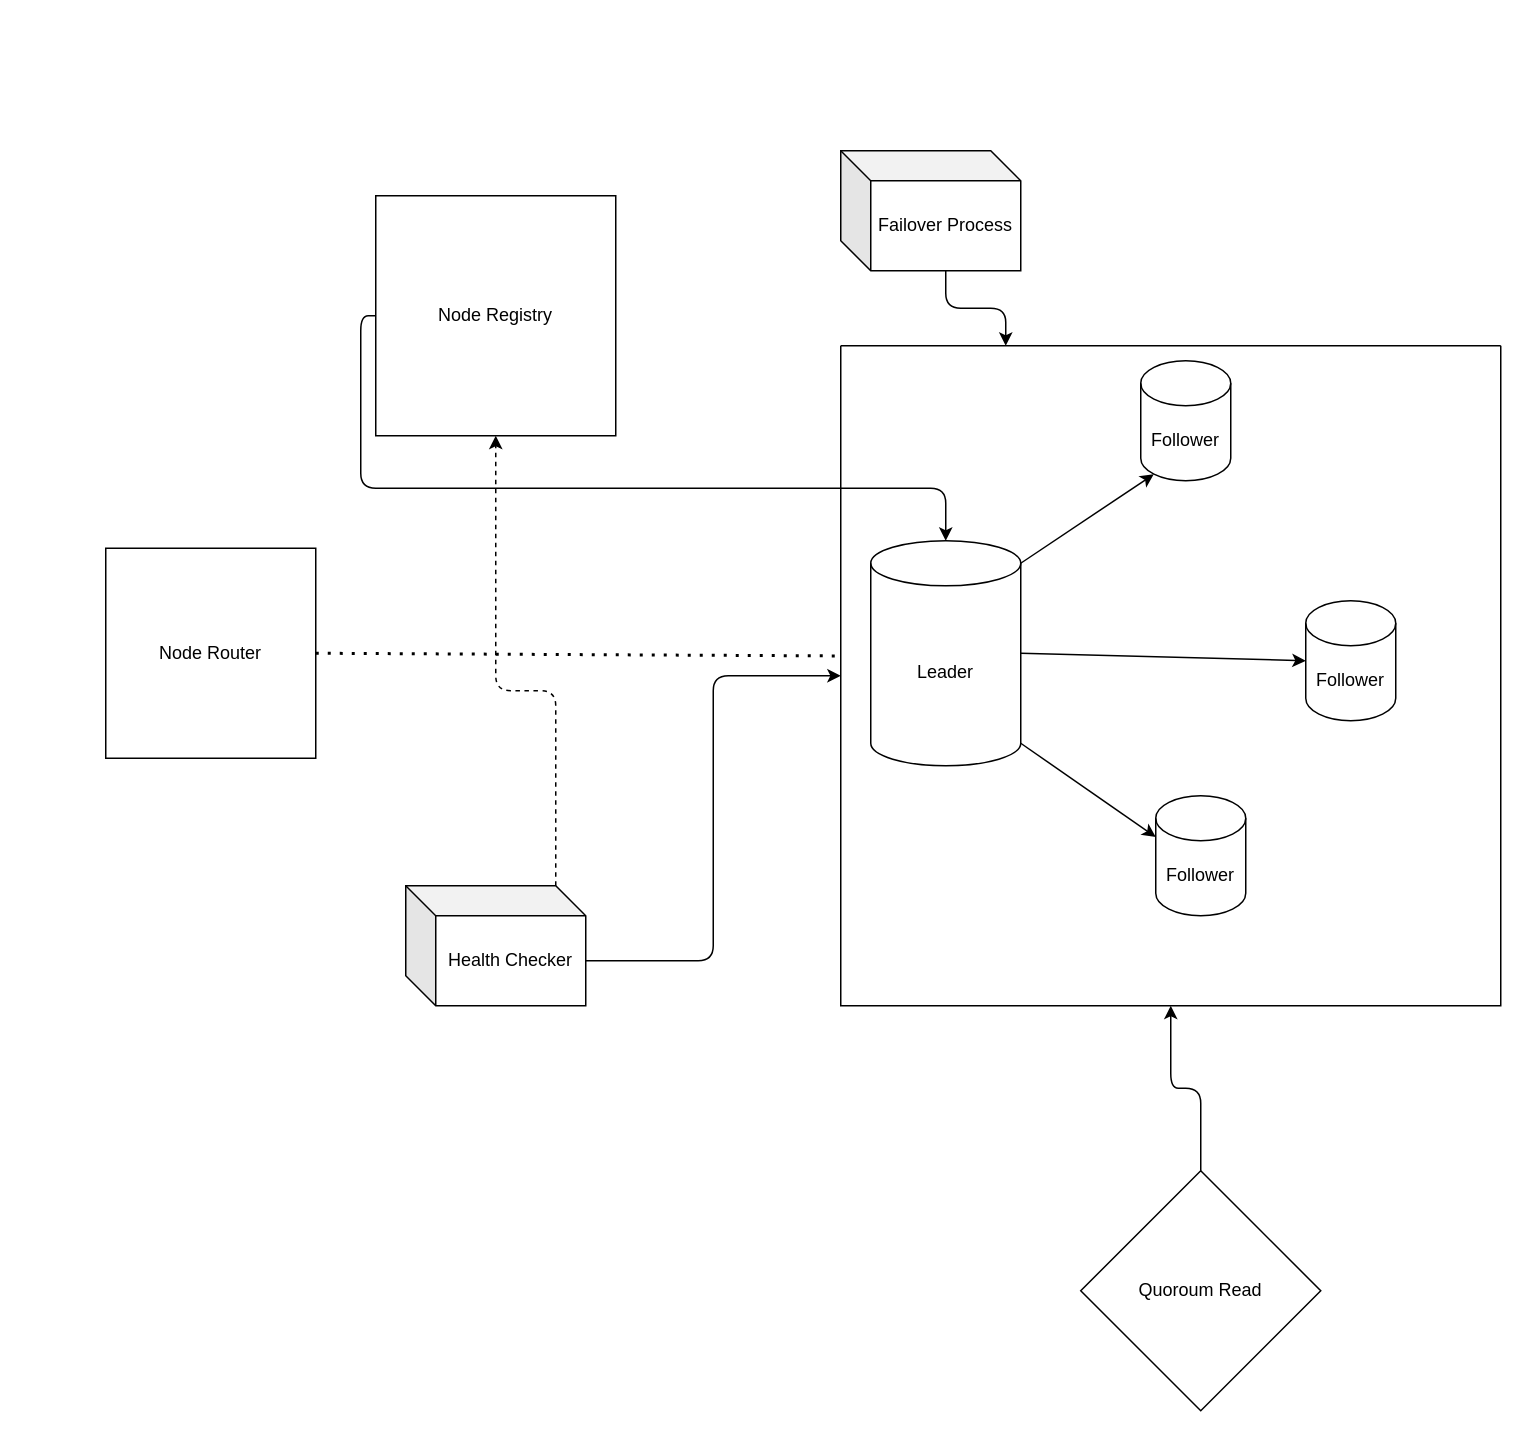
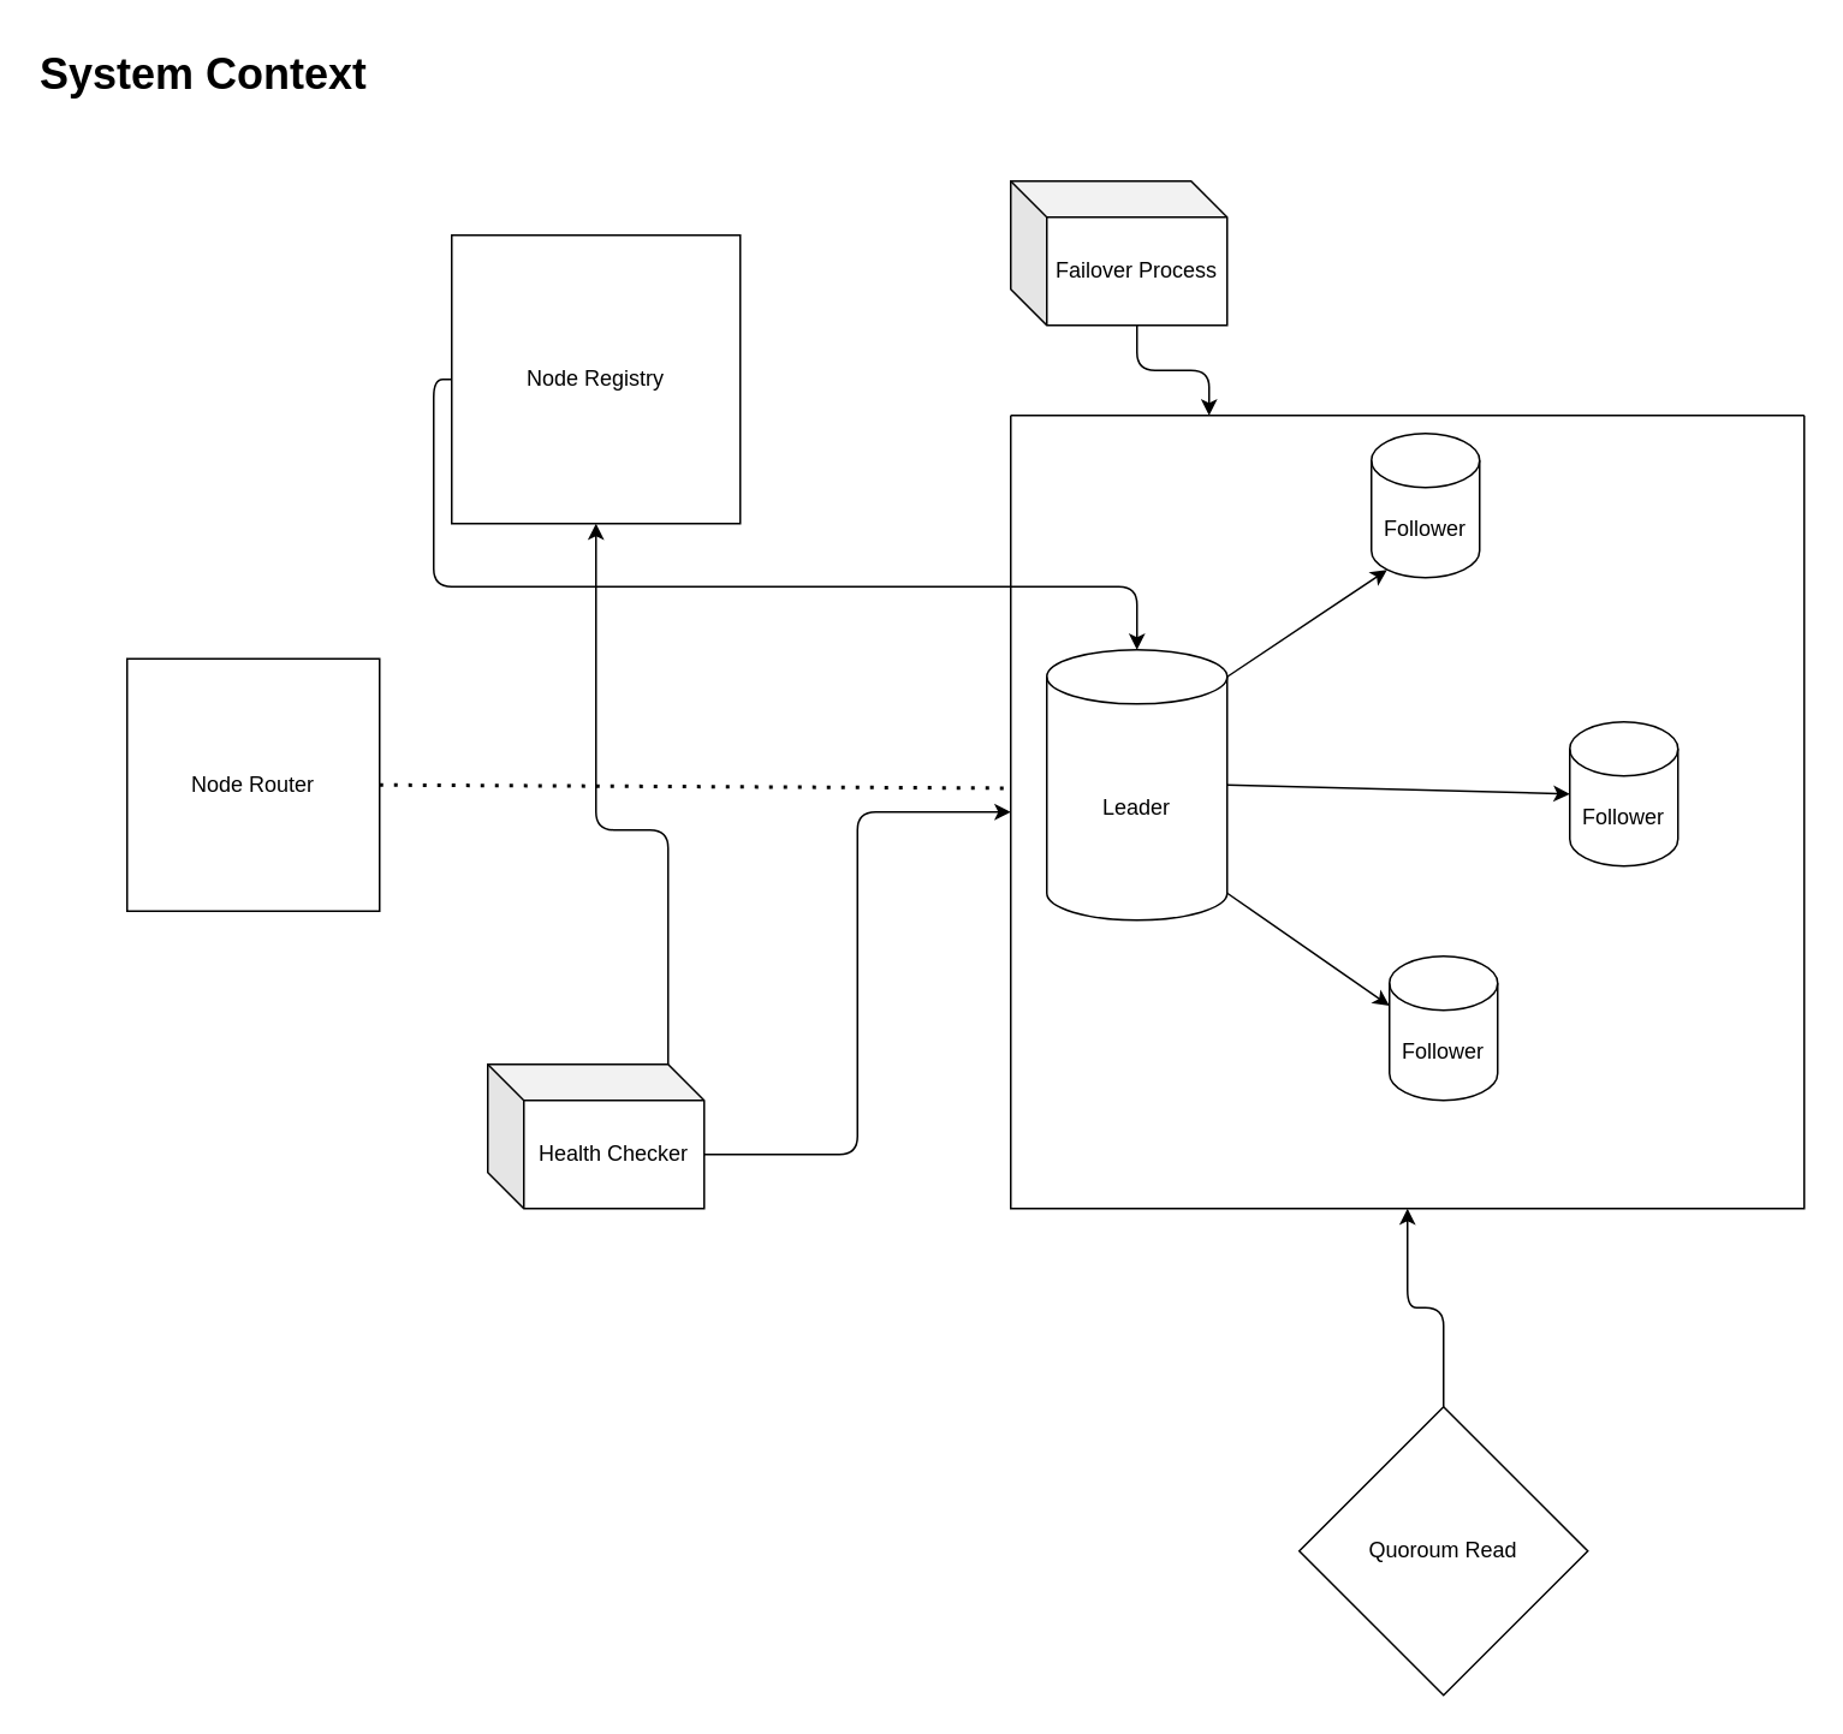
+ <mxCell id="2" value="&lt;h1 style=&quot;margin-top: 0px;&quot;&gt;System Context&lt;/h1&gt;" style="text;html=1;whiteSpace=wrap;overflow=hidden;rounded=0;" parent="1" vertex="1"><mxGeometry x="20" y="20" width="320" height="60" as="geometry" /></mxCell>
- <mxCell id="15" style="edgeStyle=orthogonalEdgeStyle;html=1;exitX=0;exitY=0;exitDx=100;exitDy=0;exitPerimeter=0;dashed=1;" parent="1" source="16" target="5" edge="1"><mxGeometry relative="1" as="geometry"><Array as="points"><mxPoint x="370" y="460" /><mxPoint x="330" y="460" /></Array></mxGeometry></mxCell>
+ <mxCell id="15" style="edgeStyle=orthogonalEdgeStyle;html=1;exitX=0;exitY=0;exitDx=100;exitDy=0;exitPerimeter=0;" parent="1" source="16" target="5" edge="1"><mxGeometry relative="1" as="geometry"><Array as="points"><mxPoint x="370" y="460" /><mxPoint x="330" y="460" /></Array></mxGeometry></mxCell>
